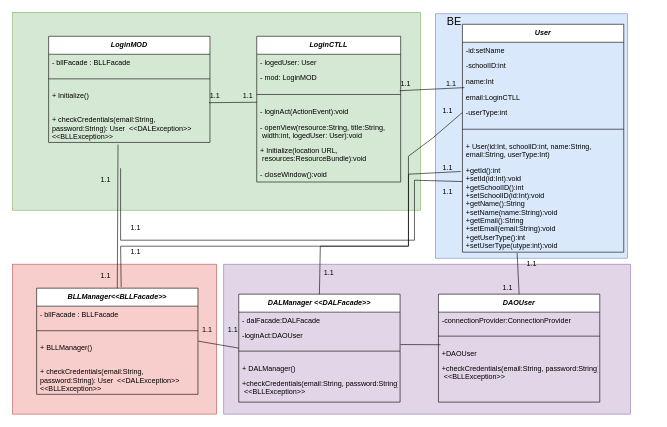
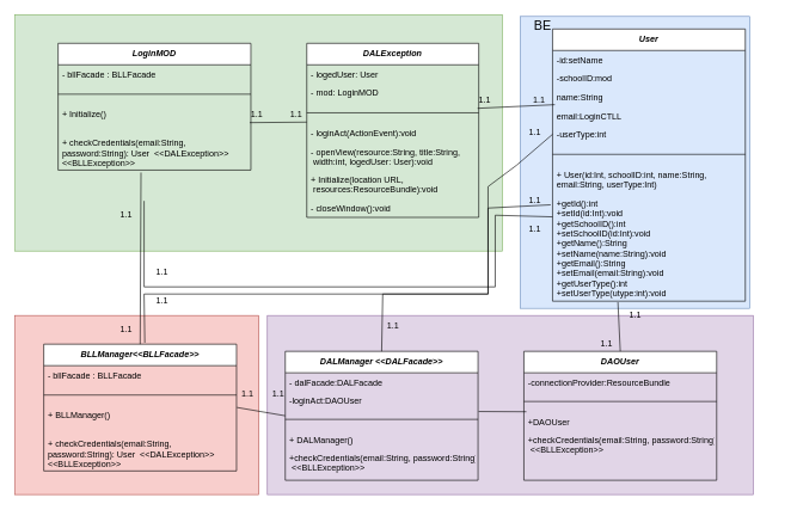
- <mxCell id="14" value="LoginCTLL" style="swimlane;fontStyle=3;align=center;verticalAlign=top;childLayout=stackLayout;horizontal=1;startSize=30;horizontalStack=0;resizeParent=1;resizeLast=0;collapsible=1;marginBottom=0;rounded=0;shadow=0;strokeWidth=1;" vertex="1" parent="1"><mxGeometry x="427" y="60" width="240" height="243" as="geometry"><mxRectangle x="1098" y="259" width="296" height="130" as="alternateBounds" /></mxGeometry></mxCell>
+ <mxCell id="14" value="DALException" style="swimlane;fontStyle=3;align=center;verticalAlign=top;childLayout=stackLayout;horizontal=1;startSize=30;horizontalStack=0;resizeParent=1;resizeLast=0;collapsible=1;marginBottom=0;rounded=0;shadow=0;strokeWidth=1;" vertex="1" parent="1"><mxGeometry x="427" y="60" width="240" height="243" as="geometry"><mxRectangle x="1098" y="259" width="296" height="130" as="alternateBounds" /></mxGeometry></mxCell>
- <mxCell id="6" value="-schoolID:int" style="text;align=left;verticalAlign=top;spacingLeft=4;spacingRight=4;overflow=hidden;rotatable=0;points=[[0,0.5],[1,0.5]];portConstraint=eastwest;rounded=0;shadow=0;html=0;" vertex="1" parent="4"><mxGeometry y="56" width="269" height="26" as="geometry" /></mxCell>
+ <mxCell id="6" value="-schoolID:mod" style="text;align=left;verticalAlign=top;spacingLeft=4;spacingRight=4;overflow=hidden;rotatable=0;points=[[0,0.5],[1,0.5]];portConstraint=eastwest;rounded=0;shadow=0;html=0;" vertex="1" parent="4"><mxGeometry y="56" width="269" height="26" as="geometry" /></mxCell>
- <mxCell id="7" value="name:Int" style="text;align=left;verticalAlign=top;spacingLeft=4;spacingRight=4;overflow=hidden;rotatable=0;points=[[0,0.5],[1,0.5]];portConstraint=eastwest;rounded=0;shadow=0;html=0;" vertex="1" parent="4"><mxGeometry y="82" width="269" height="26" as="geometry" /></mxCell>
+ <mxCell id="7" value="name:String" style="text;align=left;verticalAlign=top;spacingLeft=4;spacingRight=4;overflow=hidden;rotatable=0;points=[[0,0.5],[1,0.5]];portConstraint=eastwest;rounded=0;shadow=0;html=0;" vertex="1" parent="4"><mxGeometry y="82" width="269" height="26" as="geometry" /></mxCell>
- <mxCell id="62" value="-connectionProvider:ConnectionProvider" style="text;align=left;verticalAlign=top;spacingLeft=4;spacingRight=4;overflow=hidden;rotatable=0;points=[[0,0.5],[1,0.5]];portConstraint=eastwest;rounded=0;shadow=0;html=0;" vertex="1" parent="61"><mxGeometry y="30" width="269" height="25" as="geometry" /></mxCell>
+ <mxCell id="62" value="-connectionProvider:ResourceBundle" style="text;align=left;verticalAlign=top;spacingLeft=4;spacingRight=4;overflow=hidden;rotatable=0;points=[[0,0.5],[1,0.5]];portConstraint=eastwest;rounded=0;shadow=0;html=0;" vertex="1" parent="61"><mxGeometry y="30" width="269" height="25" as="geometry" /></mxCell>
